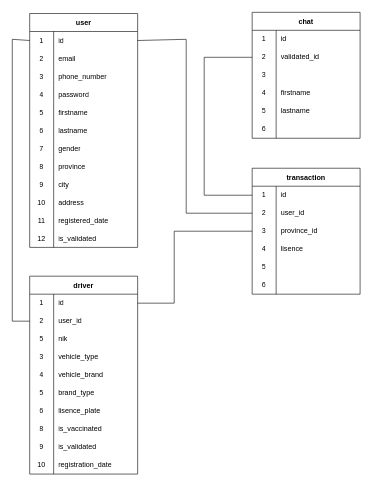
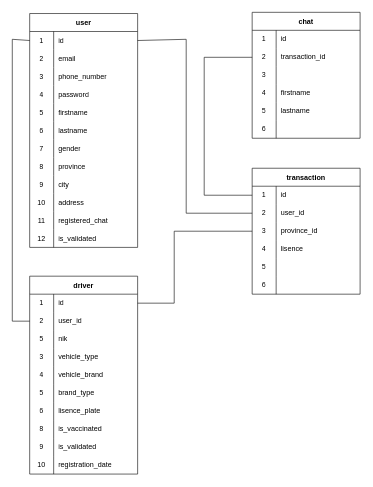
- <mxCell id="45" value="validated_id" style="shape=partialRectangle;html=1;whiteSpace=wrap;connectable=0;fillColor=none;top=0;left=0;bottom=0;right=0;align=left;spacingLeft=6;overflow=hidden;" parent="43" vertex="1"><mxGeometry x="40" width="140" height="30" as="geometry"><mxRectangle width="140" height="30" as="alternateBounds" /></mxGeometry></mxCell>
+ <mxCell id="45" value="transaction_id" style="shape=partialRectangle;html=1;whiteSpace=wrap;connectable=0;fillColor=none;top=0;left=0;bottom=0;right=0;align=left;spacingLeft=6;overflow=hidden;" parent="43" vertex="1"><mxGeometry x="40" width="140" height="30" as="geometry"><mxRectangle width="140" height="30" as="alternateBounds" /></mxGeometry></mxCell>
- <mxCell id="35" value="registered_date" style="shape=partialRectangle;html=1;whiteSpace=wrap;connectable=0;fillColor=none;top=0;left=0;bottom=0;right=0;align=left;spacingLeft=6;overflow=hidden;" parent="33" vertex="1"><mxGeometry x="40" width="140" height="30" as="geometry"><mxRectangle width="140" height="30" as="alternateBounds" /></mxGeometry></mxCell>
+ <mxCell id="35" value="registered_chat" style="shape=partialRectangle;html=1;whiteSpace=wrap;connectable=0;fillColor=none;top=0;left=0;bottom=0;right=0;align=left;spacingLeft=6;overflow=hidden;" parent="33" vertex="1"><mxGeometry x="40" width="140" height="30" as="geometry"><mxRectangle width="140" height="30" as="alternateBounds" /></mxGeometry></mxCell>
